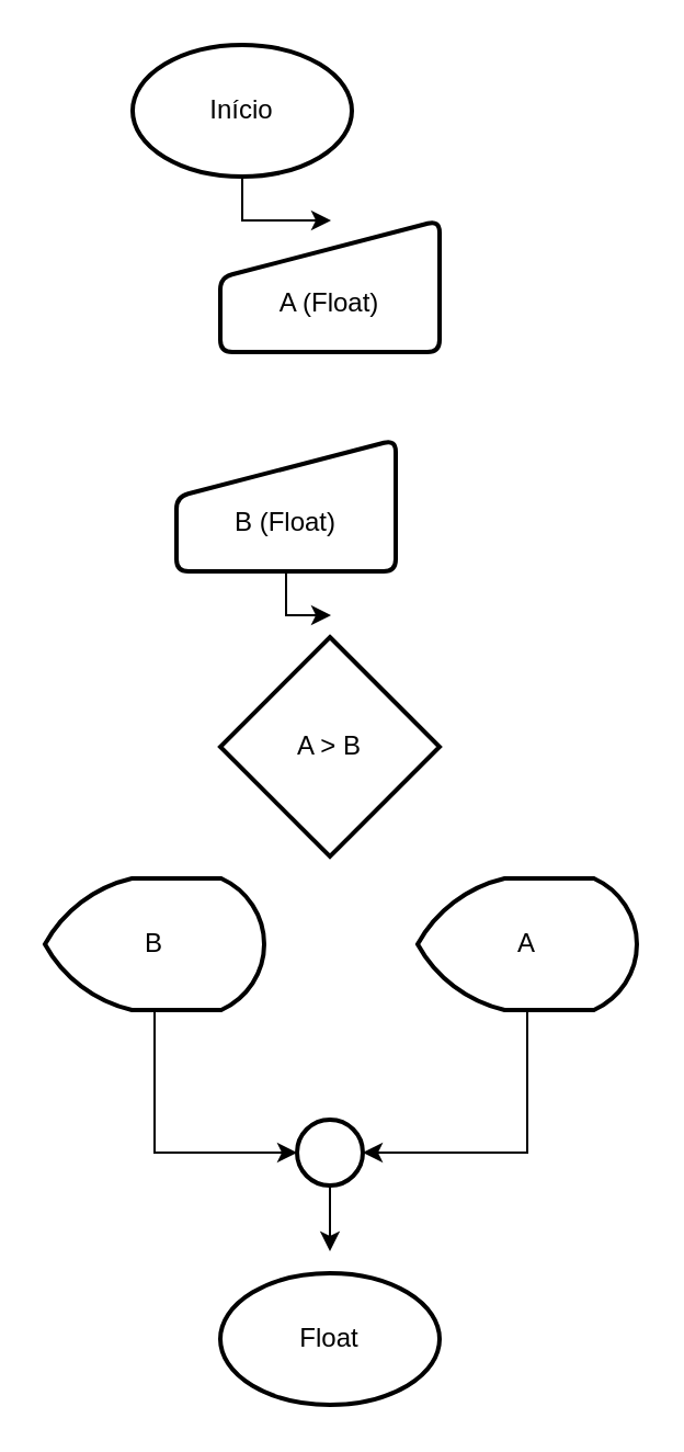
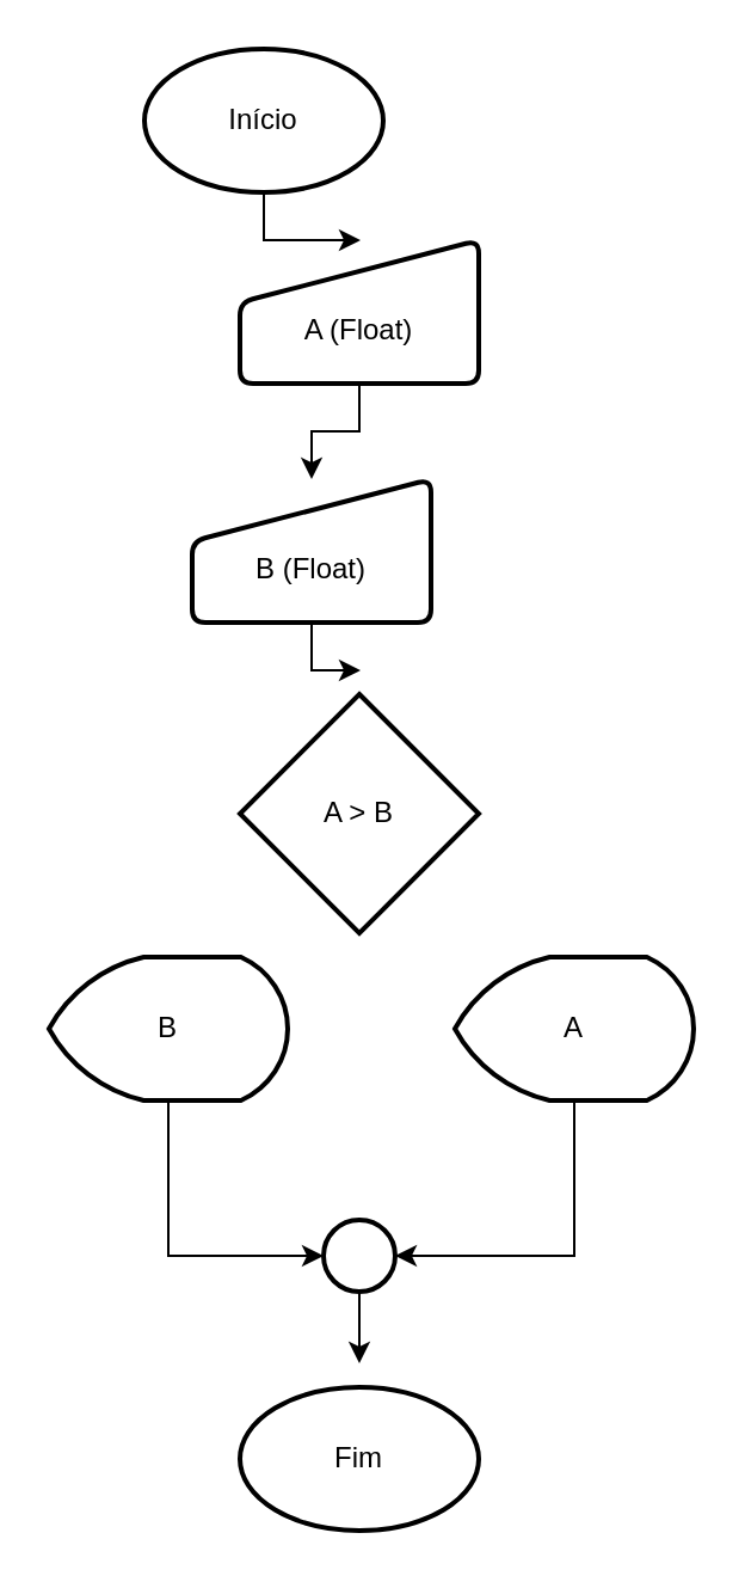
+ <mxCell id="4" style="edgeStyle=orthogonalEdgeStyle;rounded=0;orthogonalLoop=1;jettySize=auto;html=1;entryX=0.5;entryY=0;entryDx=0;entryDy=0;" edge="1" parent="1" source="5" target="10"><mxGeometry relative="1" as="geometry" /></mxCell>
- <mxCell id="15" value="Float" style="strokeWidth=2;html=1;shape=mxgraph.flowchart.start_1;whiteSpace=wrap;" vertex="1" parent="1"><mxGeometry x="100" y="580" width="100" height="60" as="geometry" /></mxCell>
+ <mxCell id="15" value="Fim" style="strokeWidth=2;html=1;shape=mxgraph.flowchart.start_1;whiteSpace=wrap;" vertex="1" parent="1"><mxGeometry x="100" y="580" width="100" height="60" as="geometry" /></mxCell>
